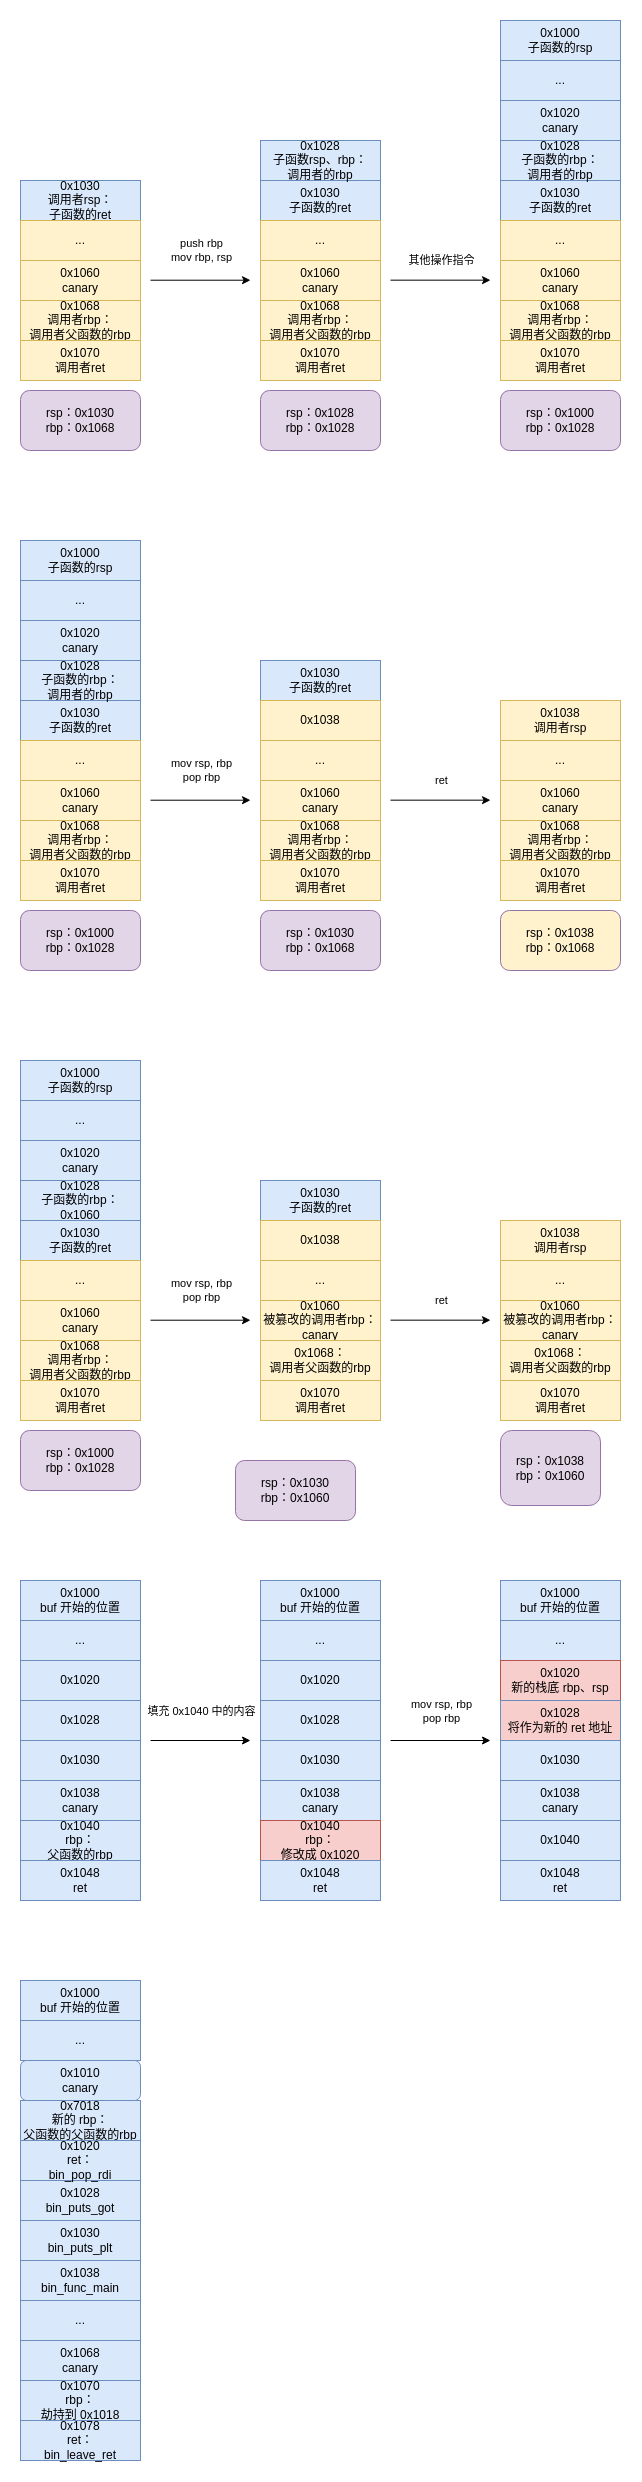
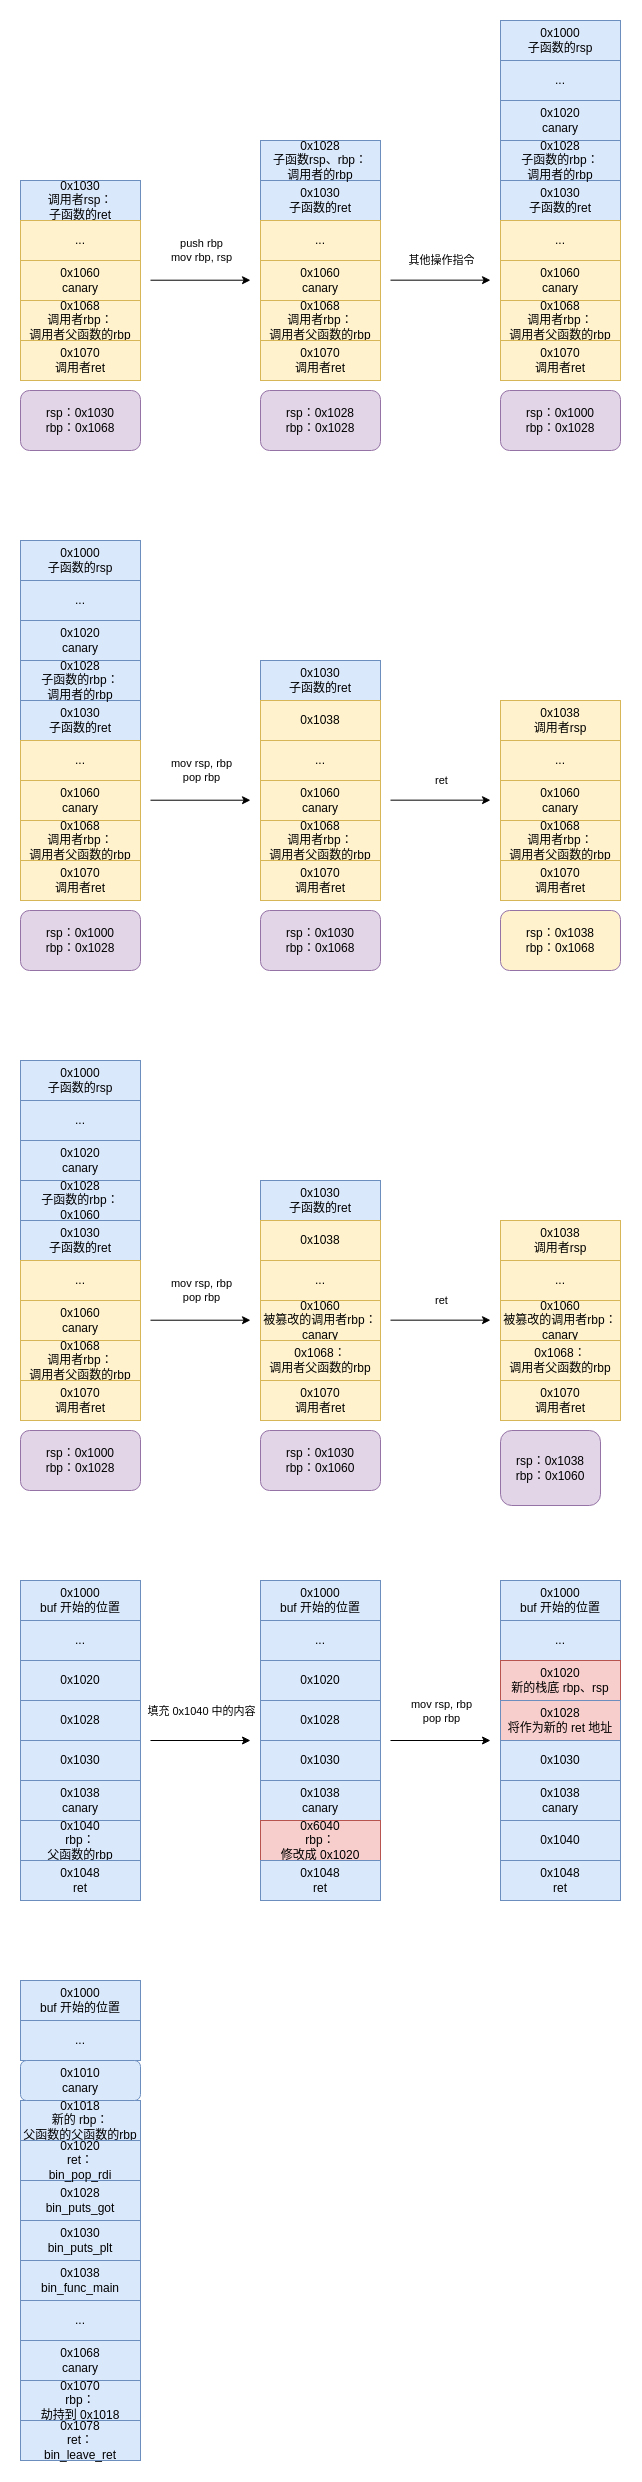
- <mxCell id="82" value="rsp：0x1030&lt;br&gt;rbp：0x1060" style="rounded=1;whiteSpace=wrap;html=1;fillColor=#e1d5e7;strokeColor=#9673a6;" vertex="1" parent="1"><mxGeometry x="235" y="1460" width="120" height="60" as="geometry" /></mxCell>
+ <mxCell id="82" value="rsp：0x1030&lt;br&gt;rbp：0x1060" style="rounded=1;whiteSpace=wrap;html=1;fillColor=#e1d5e7;strokeColor=#9673a6;" vertex="1" parent="1"><mxGeometry x="260" y="1430" width="120" height="60" as="geometry" /></mxCell>
- <mxCell id="101" value="0x1040&lt;br&gt;rbp：&lt;br&gt;修改成 0x1020" style="rounded=0;whiteSpace=wrap;html=1;fillColor=#f8cecc;strokeColor=#b85450;" vertex="1" parent="1"><mxGeometry x="260" y="1820" width="120" height="40" as="geometry" /></mxCell>
+ <mxCell id="101" value="0x6040&lt;br&gt;rbp：&lt;br&gt;修改成 0x1020" style="rounded=0;whiteSpace=wrap;html=1;fillColor=#f8cecc;strokeColor=#b85450;" vertex="1" parent="1"><mxGeometry x="260" y="1820" width="120" height="40" as="geometry" /></mxCell>
- <mxCell id="118" value="0x7018&lt;br&gt;新的 rbp：&lt;br&gt;父函数的父函数的rbp" style="rounded=0;whiteSpace=wrap;html=1;fillColor=#dae8fc;strokeColor=#6c8ebf;" vertex="1" parent="1"><mxGeometry x="20" y="2100" width="120" height="40" as="geometry" /></mxCell>
+ <mxCell id="118" value="0x1018&lt;br&gt;新的 rbp：&lt;br&gt;父函数的父函数的rbp" style="rounded=0;whiteSpace=wrap;html=1;fillColor=#dae8fc;strokeColor=#6c8ebf;" vertex="1" parent="1"><mxGeometry x="20" y="2100" width="120" height="40" as="geometry" /></mxCell>
